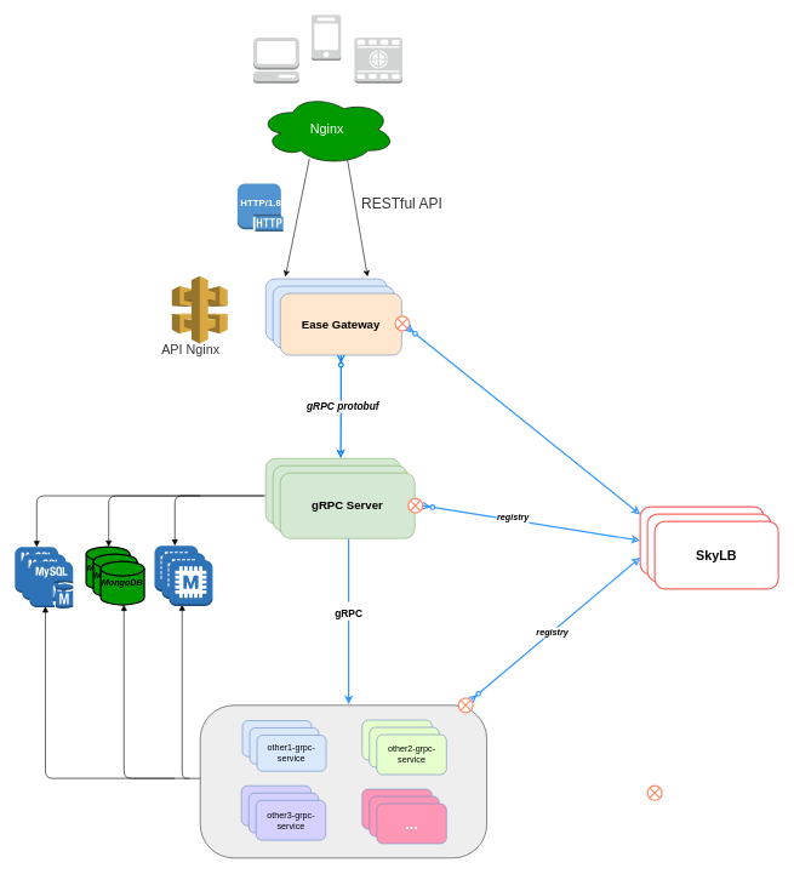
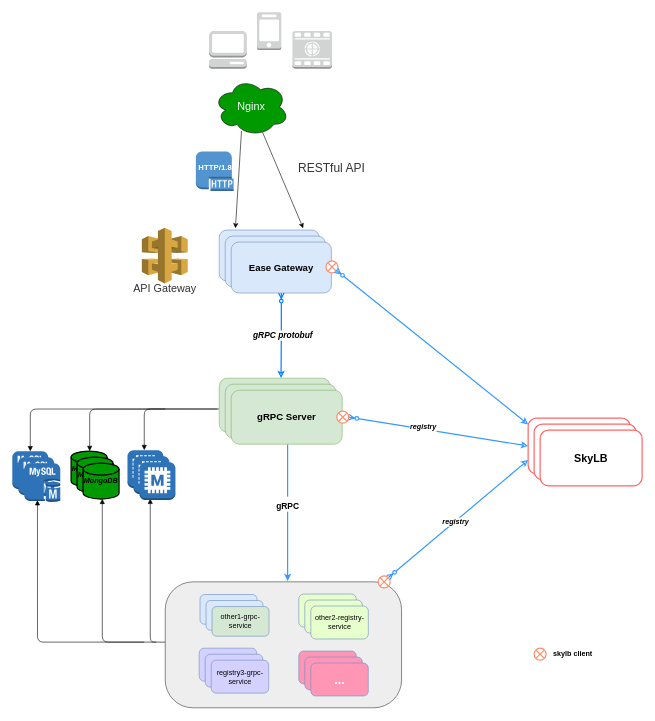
- <mxCell id="30" value="Nginx" style="ellipse;shape=cloud;whiteSpace=wrap;html=1;strokeColor=#000000;fillColor=#009900;fontColor=#FFFFFF;labelBackgroundColor=none;labelBorderColor=none;fontSize=18;rounded=1;" parent="29" vertex="1"><mxGeometry x="32" y="110" width="187" height="96" as="geometry" /></mxCell>
+ <mxCell id="30" value="Nginx" style="ellipse;shape=cloud;whiteSpace=wrap;html=1;strokeColor=#000000;fillColor=#009900;fontColor=#FFFFFF;labelBackgroundColor=none;labelBorderColor=none;fontSize=18;rounded=1;" parent="29" vertex="1"><mxGeometry x="32" y="110" width="125" height="96" as="geometry" /></mxCell>
- <mxCell id="12" value="Ease Gateway" style="rounded=1;whiteSpace=wrap;html=1;align=center;fillColor=#ffe6cc;strokeColor=#6c8ebf;fontStyle=1;fontSize=16;" parent="3" vertex="1"><mxGeometry x="203" y="25" width="167" height="85" as="geometry" /></mxCell>
+ <mxCell id="12" value="Ease Gateway" style="rounded=1;whiteSpace=wrap;html=1;align=center;fillColor=#dae8fc;strokeColor=#6c8ebf;fontStyle=1;fontSize=16;" parent="3" vertex="1"><mxGeometry x="203" y="25" width="167" height="85" as="geometry" /></mxCell>
- <mxCell id="8" value="API Nginx" style="text;html=1;resizable=0;points=[];autosize=1;align=left;verticalAlign=top;spacingTop=-4;fontSize=18;fontColor=#333333;rounded=1;" parent="6" vertex="1"><mxGeometry y="87" width="120" height="20" as="geometry" /></mxCell>
+ <mxCell id="8" value="API Gateway" style="text;html=1;resizable=0;points=[];autosize=1;align=left;verticalAlign=top;spacingTop=-4;fontSize=18;fontColor=#333333;rounded=1;" parent="6" vertex="1"><mxGeometry y="87" width="120" height="20" as="geometry" /></mxCell>
- <mxCell id="46" value="other1-grpc-service" style="rounded=1;whiteSpace=wrap;html=1;fontSize=12;align=center;fillColor=#dae8fc;strokeColor=#6c8ebf;" parent="43" vertex="1"><mxGeometry x="20" y="20" width="95" height="49.474" as="geometry" /></mxCell>
+ <mxCell id="46" value="other1-grpc-service" style="rounded=1;whiteSpace=wrap;html=1;fontSize=12;align=center;fillColor=#d5e8d4;strokeColor=#6c8ebf;" parent="43" vertex="1"><mxGeometry x="20" y="20" width="95" height="49.474" as="geometry" /></mxCell>
- <mxCell id="50" value="other2-grpc-service" style="rounded=1;whiteSpace=wrap;html=1;fontSize=12;align=center;fillColor=#E6FFCC;strokeColor=#6c8ebf;" parent="47" vertex="1"><mxGeometry x="20.0" y="20" width="95.888" height="54.935" as="geometry" /></mxCell>
+ <mxCell id="50" value="other2-registry-service" style="rounded=1;whiteSpace=wrap;html=1;fontSize=12;align=center;fillColor=#E6FFCC;strokeColor=#6c8ebf;" parent="47" vertex="1"><mxGeometry x="20.0" y="20" width="95.888" height="54.935" as="geometry" /></mxCell>
+ <mxCell id="42" value="&lt;font color=&quot;#000000&quot;&gt;skylb client&lt;/font&gt;" style="text;html=1;resizable=0;points=[];autosize=1;align=left;verticalAlign=top;spacingTop=-4;fontColor=#007FFF;fontStyle=1;fontFamily=Helvetica;rounded=1;" parent="40" vertex="1"><mxGeometry x="30" width="80" height="20" as="geometry" /></mxCell>
- <mxCell id="54" value="other3-grpc-service" style="rounded=1;whiteSpace=wrap;html=1;fontSize=12;align=center;fillColor=#D4D1FF;strokeColor=#6c8ebf;" parent="51" vertex="1"><mxGeometry x="20" y="20" width="95.888" height="54.935" as="geometry" /></mxCell>
+ <mxCell id="54" value="registry3-grpc-service" style="rounded=1;whiteSpace=wrap;html=1;fontSize=12;align=center;fillColor=#D4D1FF;strokeColor=#6c8ebf;" parent="51" vertex="1"><mxGeometry x="20" y="20" width="95.888" height="54.935" as="geometry" /></mxCell>
